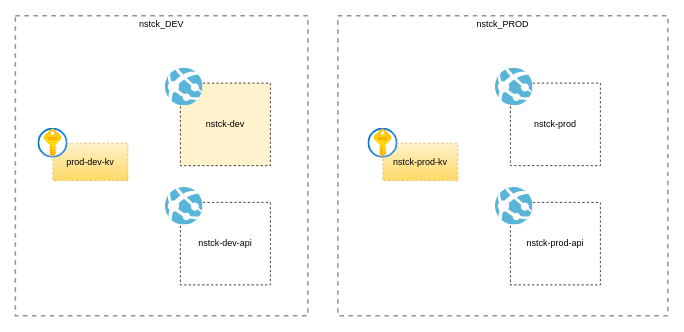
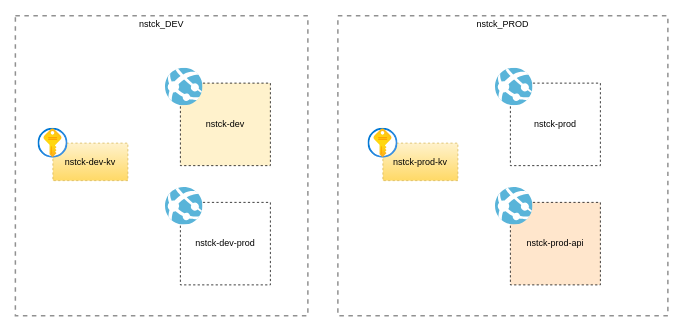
- <mxCell id="10" value="prod-dev-kv" style="rounded=0;whiteSpace=wrap;html=1;dashed=1;fillColor=#fff2cc;strokeColor=#d6b656;gradientColor=#ffd966;" vertex="1" parent="9"><mxGeometry x="20" y="20" width="100" height="50" as="geometry" /></mxCell>
+ <mxCell id="10" value="nstck-dev-kv" style="rounded=0;whiteSpace=wrap;html=1;dashed=1;fillColor=#fff2cc;strokeColor=#d6b656;gradientColor=#ffd966;" vertex="1" parent="9"><mxGeometry x="20" y="20" width="100" height="50" as="geometry" /></mxCell>
- <mxCell id="4" value="nstck-dev-api" style="rounded=0;whiteSpace=wrap;html=1;dashed=1;" vertex="1" parent="3"><mxGeometry x="20" y="20" width="120" height="110" as="geometry" /></mxCell>
+ <mxCell id="4" value="nstck-dev-prod" style="rounded=0;whiteSpace=wrap;html=1;dashed=1;" vertex="1" parent="3"><mxGeometry x="20" y="20" width="120" height="110" as="geometry" /></mxCell>
- <mxCell id="14" value="nstck-prod-api" style="rounded=0;whiteSpace=wrap;html=1;dashed=1;" vertex="1" parent="13"><mxGeometry x="20" y="20" width="120" height="110" as="geometry" /></mxCell>
+ <mxCell id="14" value="nstck-prod-api" style="rounded=0;whiteSpace=wrap;html=1;dashed=1;fillColor=#ffe6cc;" vertex="1" parent="13"><mxGeometry x="20" y="20" width="120" height="110" as="geometry" /></mxCell>
